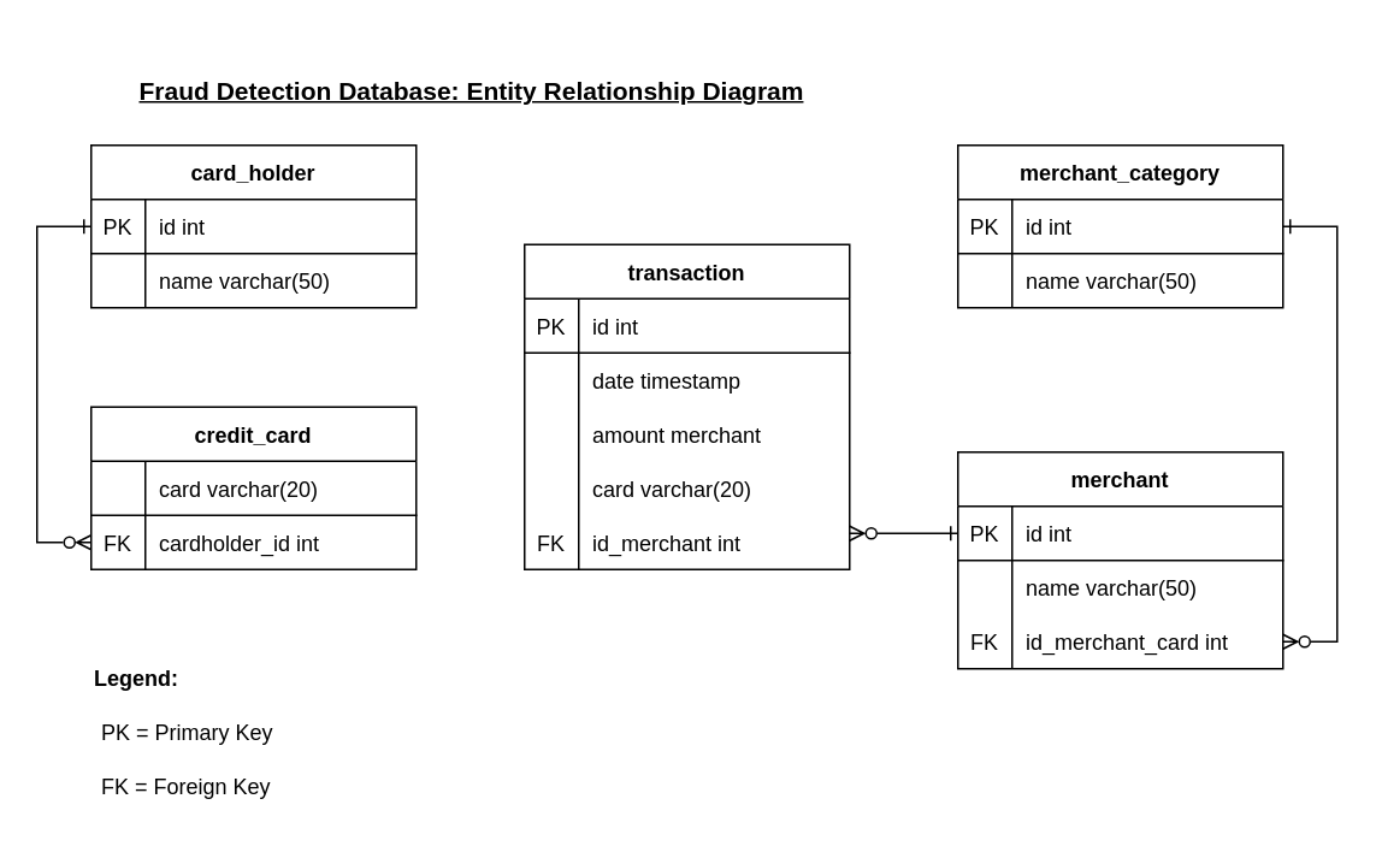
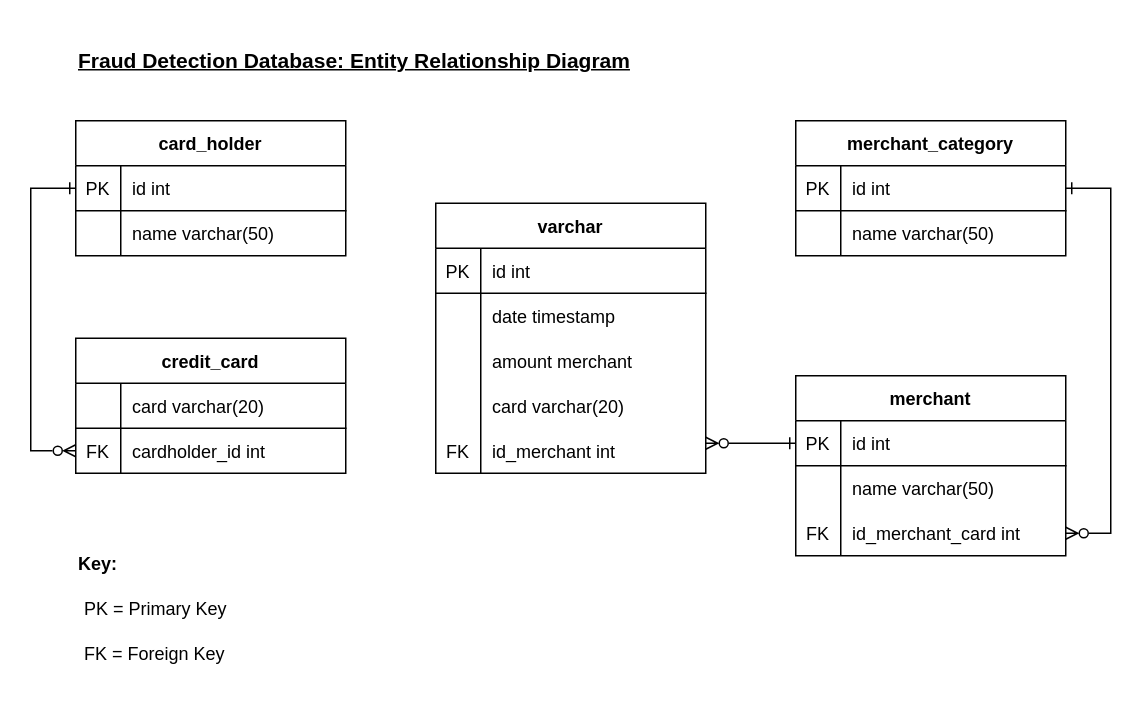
- <mxCell id="55" value="Fraud Detection Database: Entity Relationship Diagram" style="rounded=0;whiteSpace=wrap;html=1;align=left;fontStyle=5;strokeColor=none;fontSize=14;fillColor=none;" parent="1" vertex="1"><mxGeometry x="75" y="30" width="440" height="40" as="geometry" /></mxCell>
+ <mxCell id="55" value="Fraud Detection Database: Entity Relationship Diagram" style="rounded=0;whiteSpace=wrap;html=1;align=left;fontStyle=5;strokeColor=none;fontSize=14;fillColor=none;" parent="1" vertex="1"><mxGeometry x="50" y="20" width="440" height="40" as="geometry" /></mxCell>
- <mxCell id="2" value="transaction" style="shape=table;startSize=30;container=1;collapsible=1;childLayout=tableLayout;fixedRows=1;rowLines=0;fontStyle=1;align=center;resizeLast=1;" parent="1" vertex="1"><mxGeometry x="290" y="135" width="180" height="180" as="geometry" /></mxCell>
+ <mxCell id="2" value="varchar" style="shape=table;startSize=30;container=1;collapsible=1;childLayout=tableLayout;fixedRows=1;rowLines=0;fontStyle=1;align=center;resizeLast=1;" parent="1" vertex="1"><mxGeometry x="290" y="135" width="180" height="180" as="geometry" /></mxCell>
- <mxCell id="52" value="Legend:" style="swimlane;fontStyle=1;childLayout=stackLayout;horizontal=1;startSize=30;horizontalStack=0;resizeParent=1;resizeParentMax=0;resizeLast=0;collapsible=1;marginBottom=0;align=left;strokeColor=none;swimlaneFillColor=none;fillColor=none;" parent="1" vertex="1"><mxGeometry x="50" y="360" width="190" height="90" as="geometry" /></mxCell>
+ <mxCell id="52" value="Key:" style="swimlane;fontStyle=1;childLayout=stackLayout;horizontal=1;startSize=30;horizontalStack=0;resizeParent=1;resizeParentMax=0;resizeLast=0;collapsible=1;marginBottom=0;align=left;strokeColor=none;swimlaneFillColor=none;fillColor=none;" parent="1" vertex="1"><mxGeometry x="50" y="360" width="190" height="90" as="geometry" /></mxCell>
